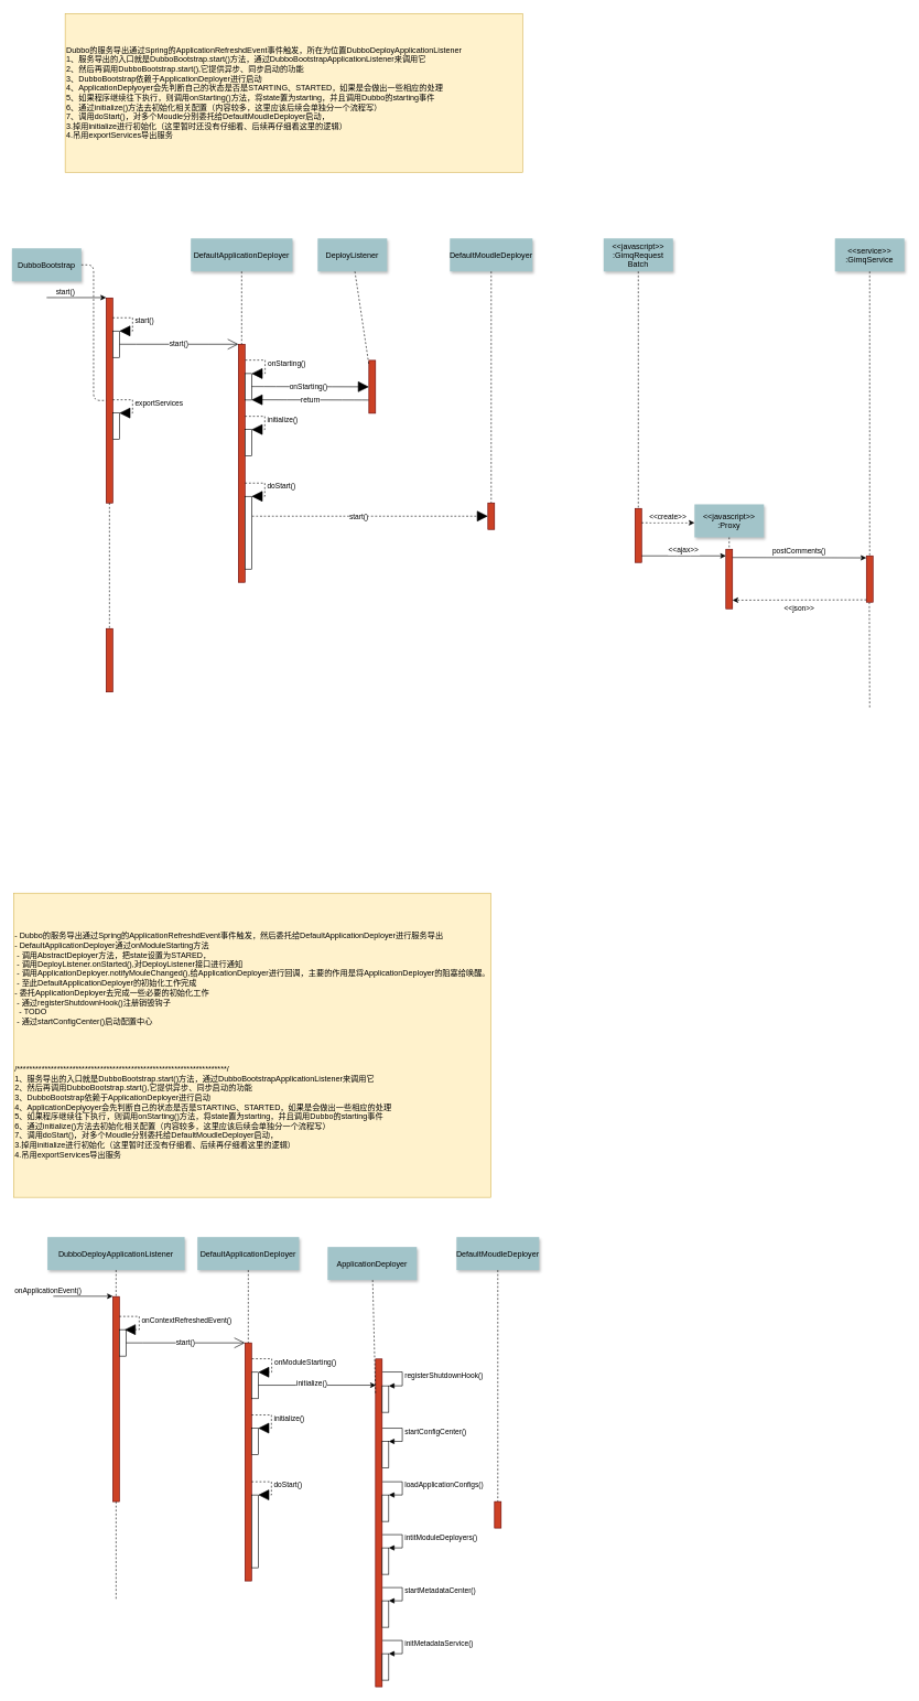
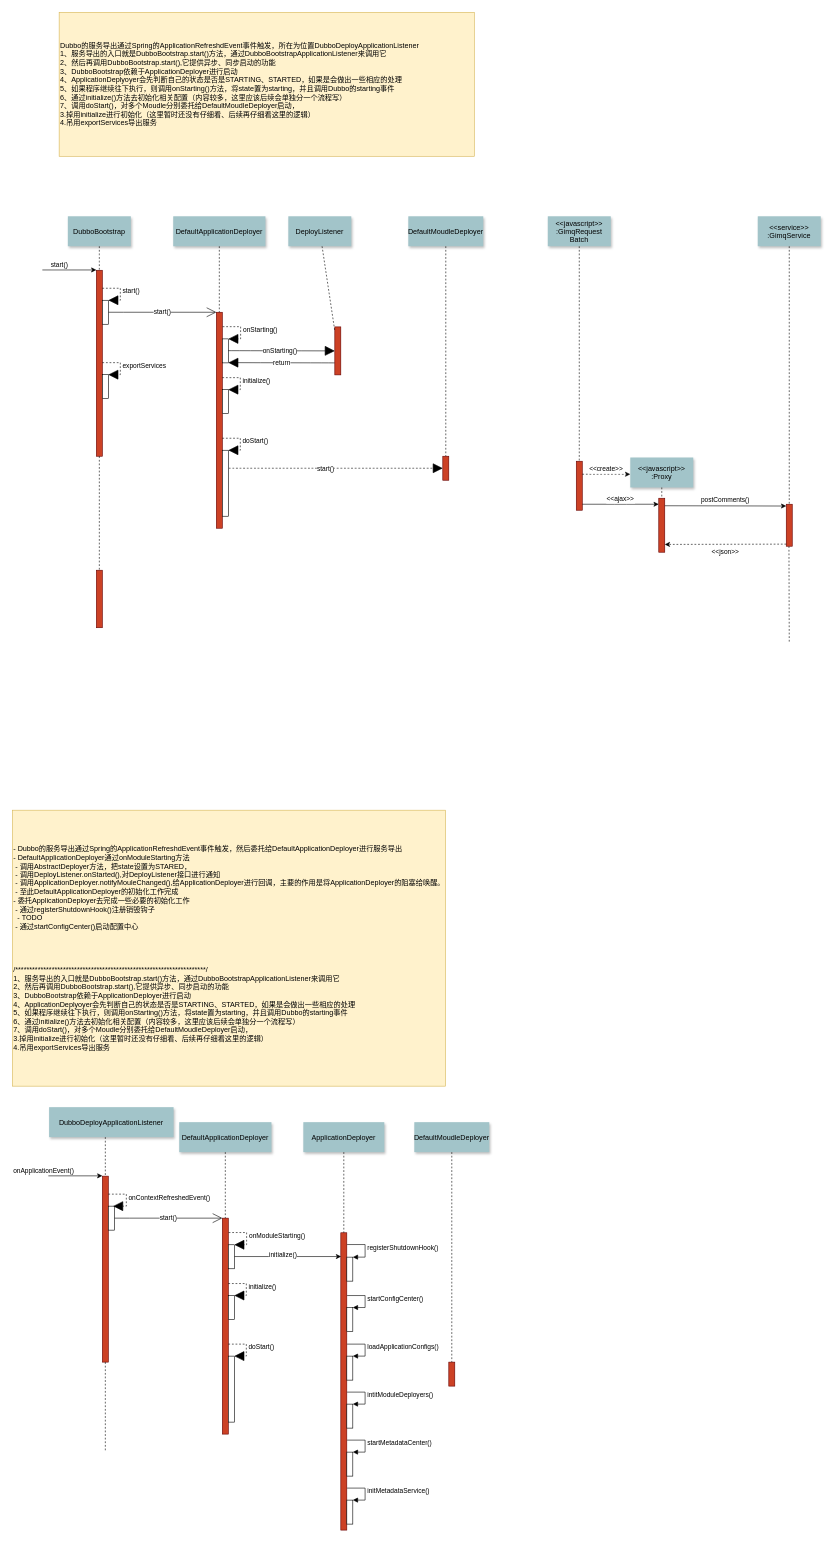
- <mxCell id="5" value="DubboBootstrap" style="shadow=1;fillColor=#A2C4C9;strokeColor=none" parent="1" vertex="1"><mxGeometry x="17.5" y="375" width="105" height="50" as="geometry" /></mxCell>
+ <mxCell id="5" value="DubboBootstrap" style="shadow=1;fillColor=#A2C4C9;strokeColor=none" parent="1" vertex="1"><mxGeometry x="112.5" y="360" width="105" height="50" as="geometry" /></mxCell>
- <mxCell id="49" value="DubboDeployApplicationListener" style="shadow=1;fillColor=#A2C4C9;strokeColor=none" vertex="1" parent="1"><mxGeometry x="71.25" y="1870" width="207.5" height="50" as="geometry" /></mxCell>
+ <mxCell id="49" value="DubboDeployApplicationListener" style="shadow=1;fillColor=#A2C4C9;strokeColor=none" vertex="1" parent="1"><mxGeometry x="81.25" y="1845" width="207.5" height="50" as="geometry" /></mxCell>
- <mxCell id="54" value="ApplicationDeployer" style="shadow=1;fillColor=#A2C4C9;strokeColor=none" vertex="1" parent="1"><mxGeometry x="495" y="1885" width="135" height="50" as="geometry" /></mxCell>
+ <mxCell id="54" value="ApplicationDeployer" style="shadow=1;fillColor=#A2C4C9;strokeColor=none" vertex="1" parent="1"><mxGeometry x="505" y="1870" width="135" height="50" as="geometry" /></mxCell>
